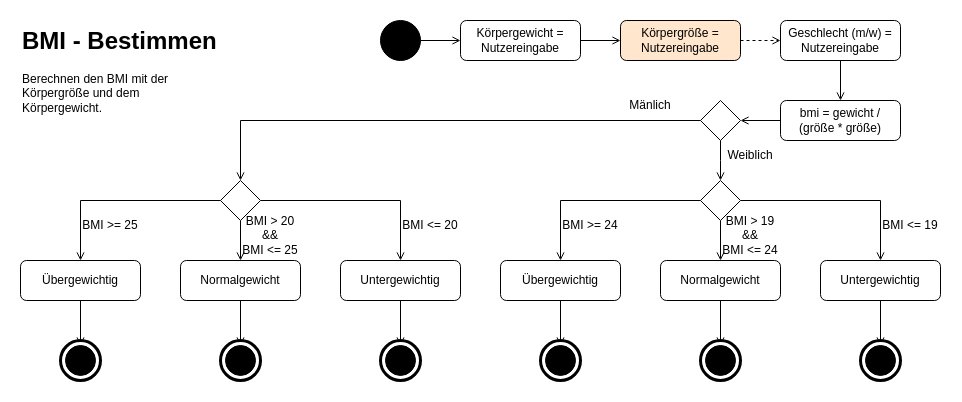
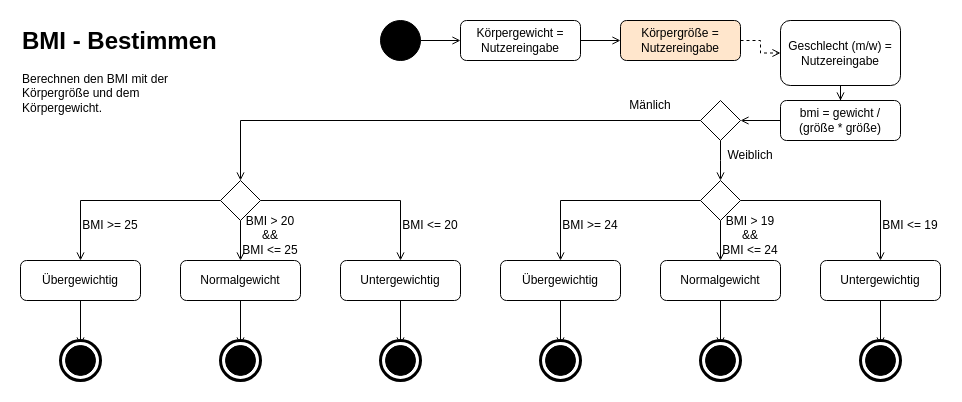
- <mxCell id="10" value="Geschlecht (m/w) = Nutzereingabe" style="rounded=1;whiteSpace=wrap;html=1;" vertex="1" parent="1"><mxGeometry x="780" y="20" width="120" height="40" as="geometry" /></mxCell>
+ <mxCell id="10" value="Geschlecht (m/w) = Nutzereingabe" style="rounded=1;whiteSpace=wrap;html=1;" vertex="1" parent="1"><mxGeometry x="780" y="20" width="120" height="65" as="geometry" /></mxCell>
